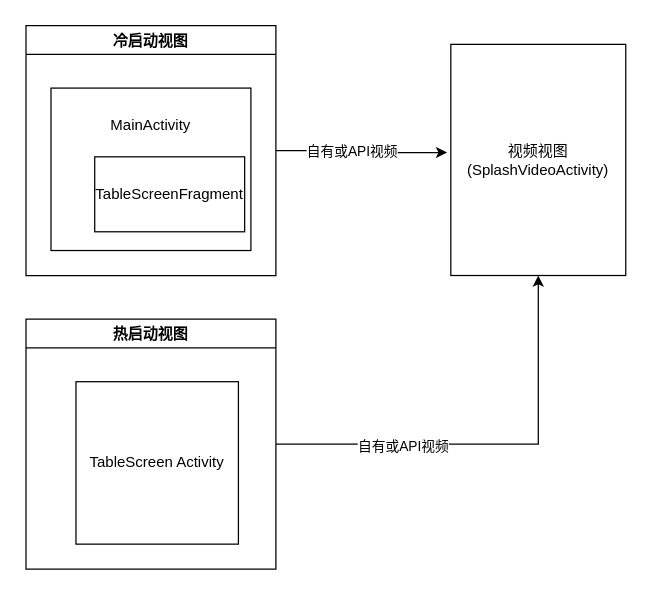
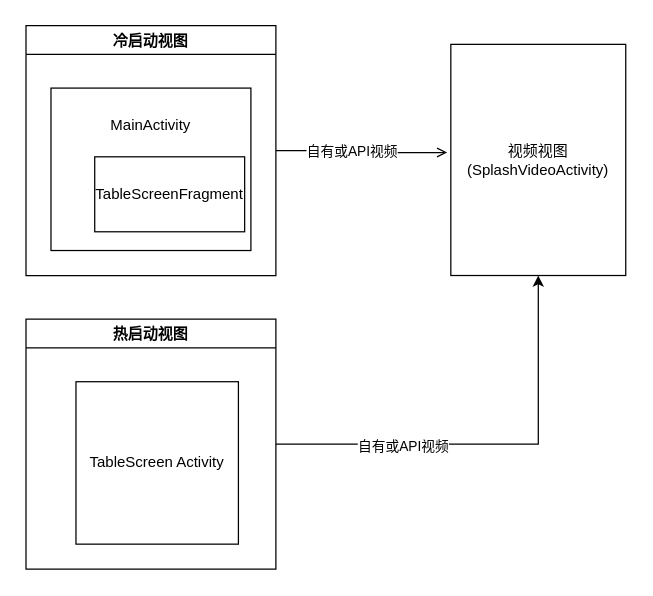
- <mxCell id="7" style="edgeStyle=orthogonalEdgeStyle;rounded=0;orthogonalLoop=1;jettySize=auto;html=1;exitX=1;exitY=0.5;exitDx=0;exitDy=0;entryX=-0.021;entryY=0.468;entryDx=0;entryDy=0;entryPerimeter=0;" edge="1" parent="1" source="2" target="6"><mxGeometry relative="1" as="geometry" /></mxCell>
+ <mxCell id="7" style="edgeStyle=orthogonalEdgeStyle;rounded=0;orthogonalLoop=1;jettySize=auto;html=1;exitX=1;exitY=0.5;exitDx=0;exitDy=0;entryX=-0.021;entryY=0.468;entryDx=0;entryDy=0;entryPerimeter=0;endArrow=open;" edge="1" parent="1" source="2" target="6"><mxGeometry relative="1" as="geometry" /></mxCell>
